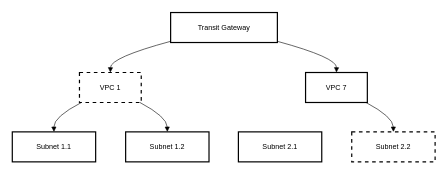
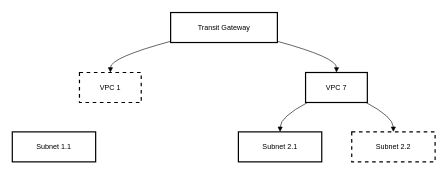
- <mxCell id="11" value="" style="curved=1;startArrow=none;endArrow=block;exitX=0.05;exitY=0.98;entryX=0.5;entryY=0;" edge="1" parent="1" source="3" target="5"><mxGeometry relative="1" as="geometry"><Array as="points"><mxPoint x="89" y="194" /></Array></mxGeometry></mxCell>
- <mxCell id="12" value="" style="curved=1;startArrow=none;endArrow=block;exitX=0.96;exitY=0.98;entryX=0.5;entryY=0;" edge="1" parent="1" source="3" target="6"><mxGeometry relative="1" as="geometry"><Array as="points"><mxPoint x="278" y="194" /></Array></mxGeometry></mxCell>
+ <mxCell id="13" value="" style="curved=1;startArrow=none;endArrow=block;exitX=0.05;exitY=0.98;entryX=0.5;entryY=0;" edge="1" parent="1" source="4" target="7"><mxGeometry relative="1" as="geometry"><Array as="points"><mxPoint x="467" y="194" /></Array></mxGeometry></mxCell>
- <mxCell id="6" value="Subnet 1.2" style="whiteSpace=wrap;strokeWidth=2;" vertex="1" parent="1"><mxGeometry x="209" y="219" width="139" height="50" as="geometry" /></mxCell>
